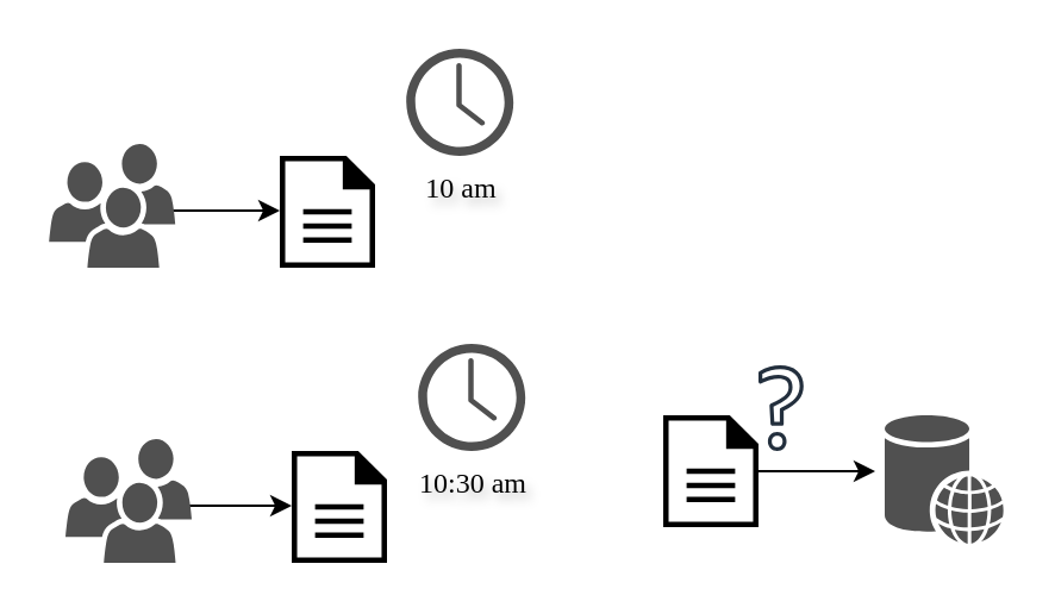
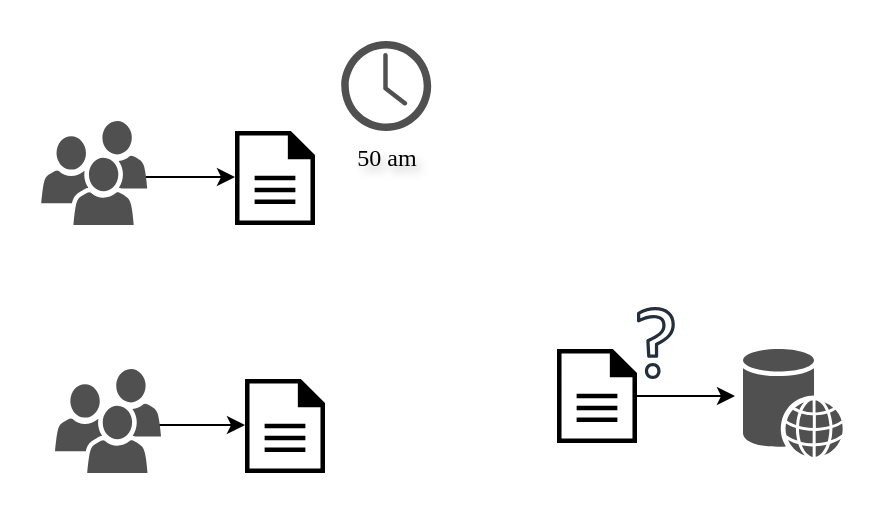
- <mxCell id="4" value="&lt;font face=&quot;JetBrains Mono&quot;&gt;10 am&lt;/font&gt;" style="sketch=0;pointerEvents=1;shadow=0;dashed=0;html=1;strokeColor=none;fillColor=#505050;labelPosition=center;verticalLabelPosition=bottom;verticalAlign=top;outlineConnect=0;align=center;shape=mxgraph.office.concepts.clock;textShadow=1;" vertex="1" parent="1"><mxGeometry x="170.1" y="20" width="45" height="45" as="geometry" /></mxCell>
+ <mxCell id="4" value="&lt;font face=&quot;JetBrains Mono&quot;&gt;50 am&lt;/font&gt;" style="sketch=0;pointerEvents=1;shadow=0;dashed=0;html=1;strokeColor=none;fillColor=#505050;labelPosition=center;verticalLabelPosition=bottom;verticalAlign=top;outlineConnect=0;align=center;shape=mxgraph.office.concepts.clock;textShadow=1;" vertex="1" parent="1"><mxGeometry x="170.1" y="20" width="45" height="45" as="geometry" /></mxCell>
- <mxCell id="7" value="&lt;font face=&quot;JetBrains Mono&quot;&gt;10:30 am&lt;/font&gt;" style="sketch=0;pointerEvents=1;shadow=0;dashed=0;html=1;strokeColor=none;fillColor=#505050;labelPosition=center;verticalLabelPosition=bottom;verticalAlign=top;outlineConnect=0;align=center;shape=mxgraph.office.concepts.clock;textShadow=1;" vertex="1" parent="1"><mxGeometry x="175.1" y="144" width="45" height="45" as="geometry" /></mxCell>
